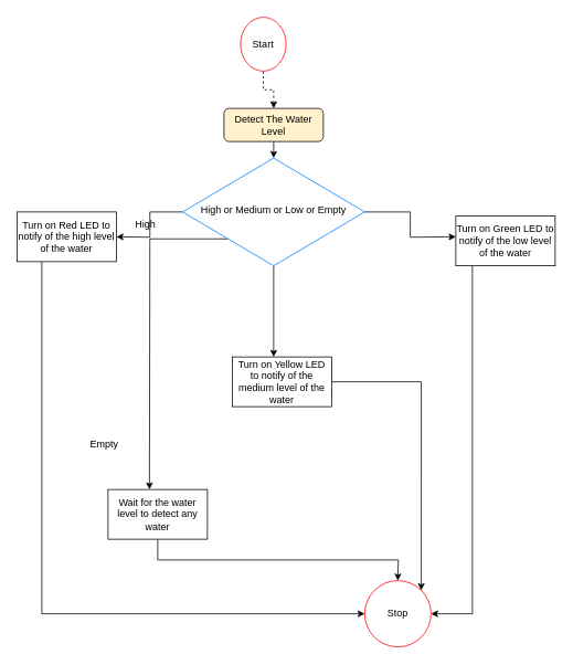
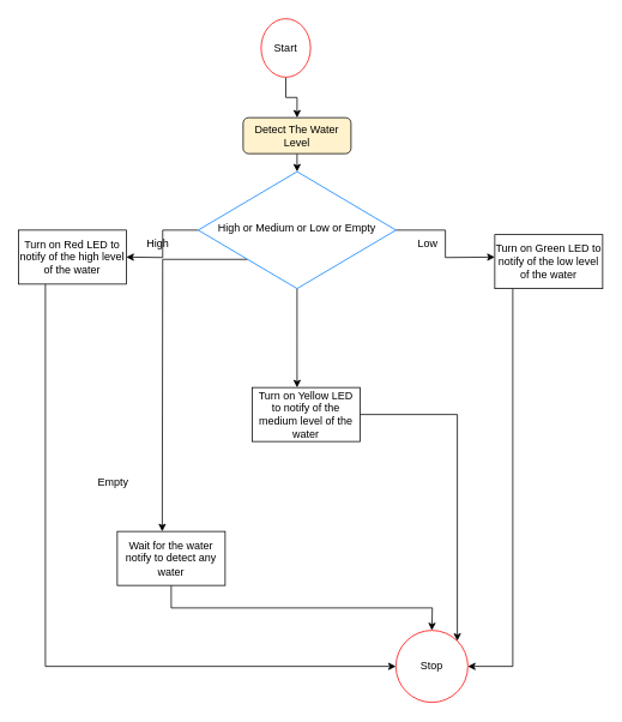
- <mxCell id="9" style="edgeStyle=orthogonalEdgeStyle;rounded=0;orthogonalLoop=1;jettySize=auto;html=1;exitX=0.5;exitY=1;exitDx=0;exitDy=0;dashed=1;" edge="1" parent="1" source="10" target="3"><mxGeometry relative="1" as="geometry" /></mxCell>
+ <mxCell id="9" style="edgeStyle=orthogonalEdgeStyle;rounded=0;orthogonalLoop=1;jettySize=auto;html=1;exitX=0.5;exitY=1;exitDx=0;exitDy=0;" edge="1" parent="1" source="10" target="3"><mxGeometry relative="1" as="geometry" /></mxCell>
+ <mxCell id="14" value="Low" style="text;html=1;align=center;verticalAlign=middle;resizable=0;points=[];autosize=1;strokeColor=none;fillColor=none;" vertex="1" parent="1"><mxGeometry x="450" y="255" width="50" height="30" as="geometry" /></mxCell>
- <mxCell id="20" value="Wait for the water level to detect any water" style="rounded=0;whiteSpace=wrap;html=1;" vertex="1" parent="1"><mxGeometry x="130" y="590" width="120" height="60" as="geometry" /></mxCell>
+ <mxCell id="20" value="Wait for the water notify to detect any water" style="rounded=0;whiteSpace=wrap;html=1;" vertex="1" parent="1"><mxGeometry x="130" y="590" width="120" height="60" as="geometry" /></mxCell>
